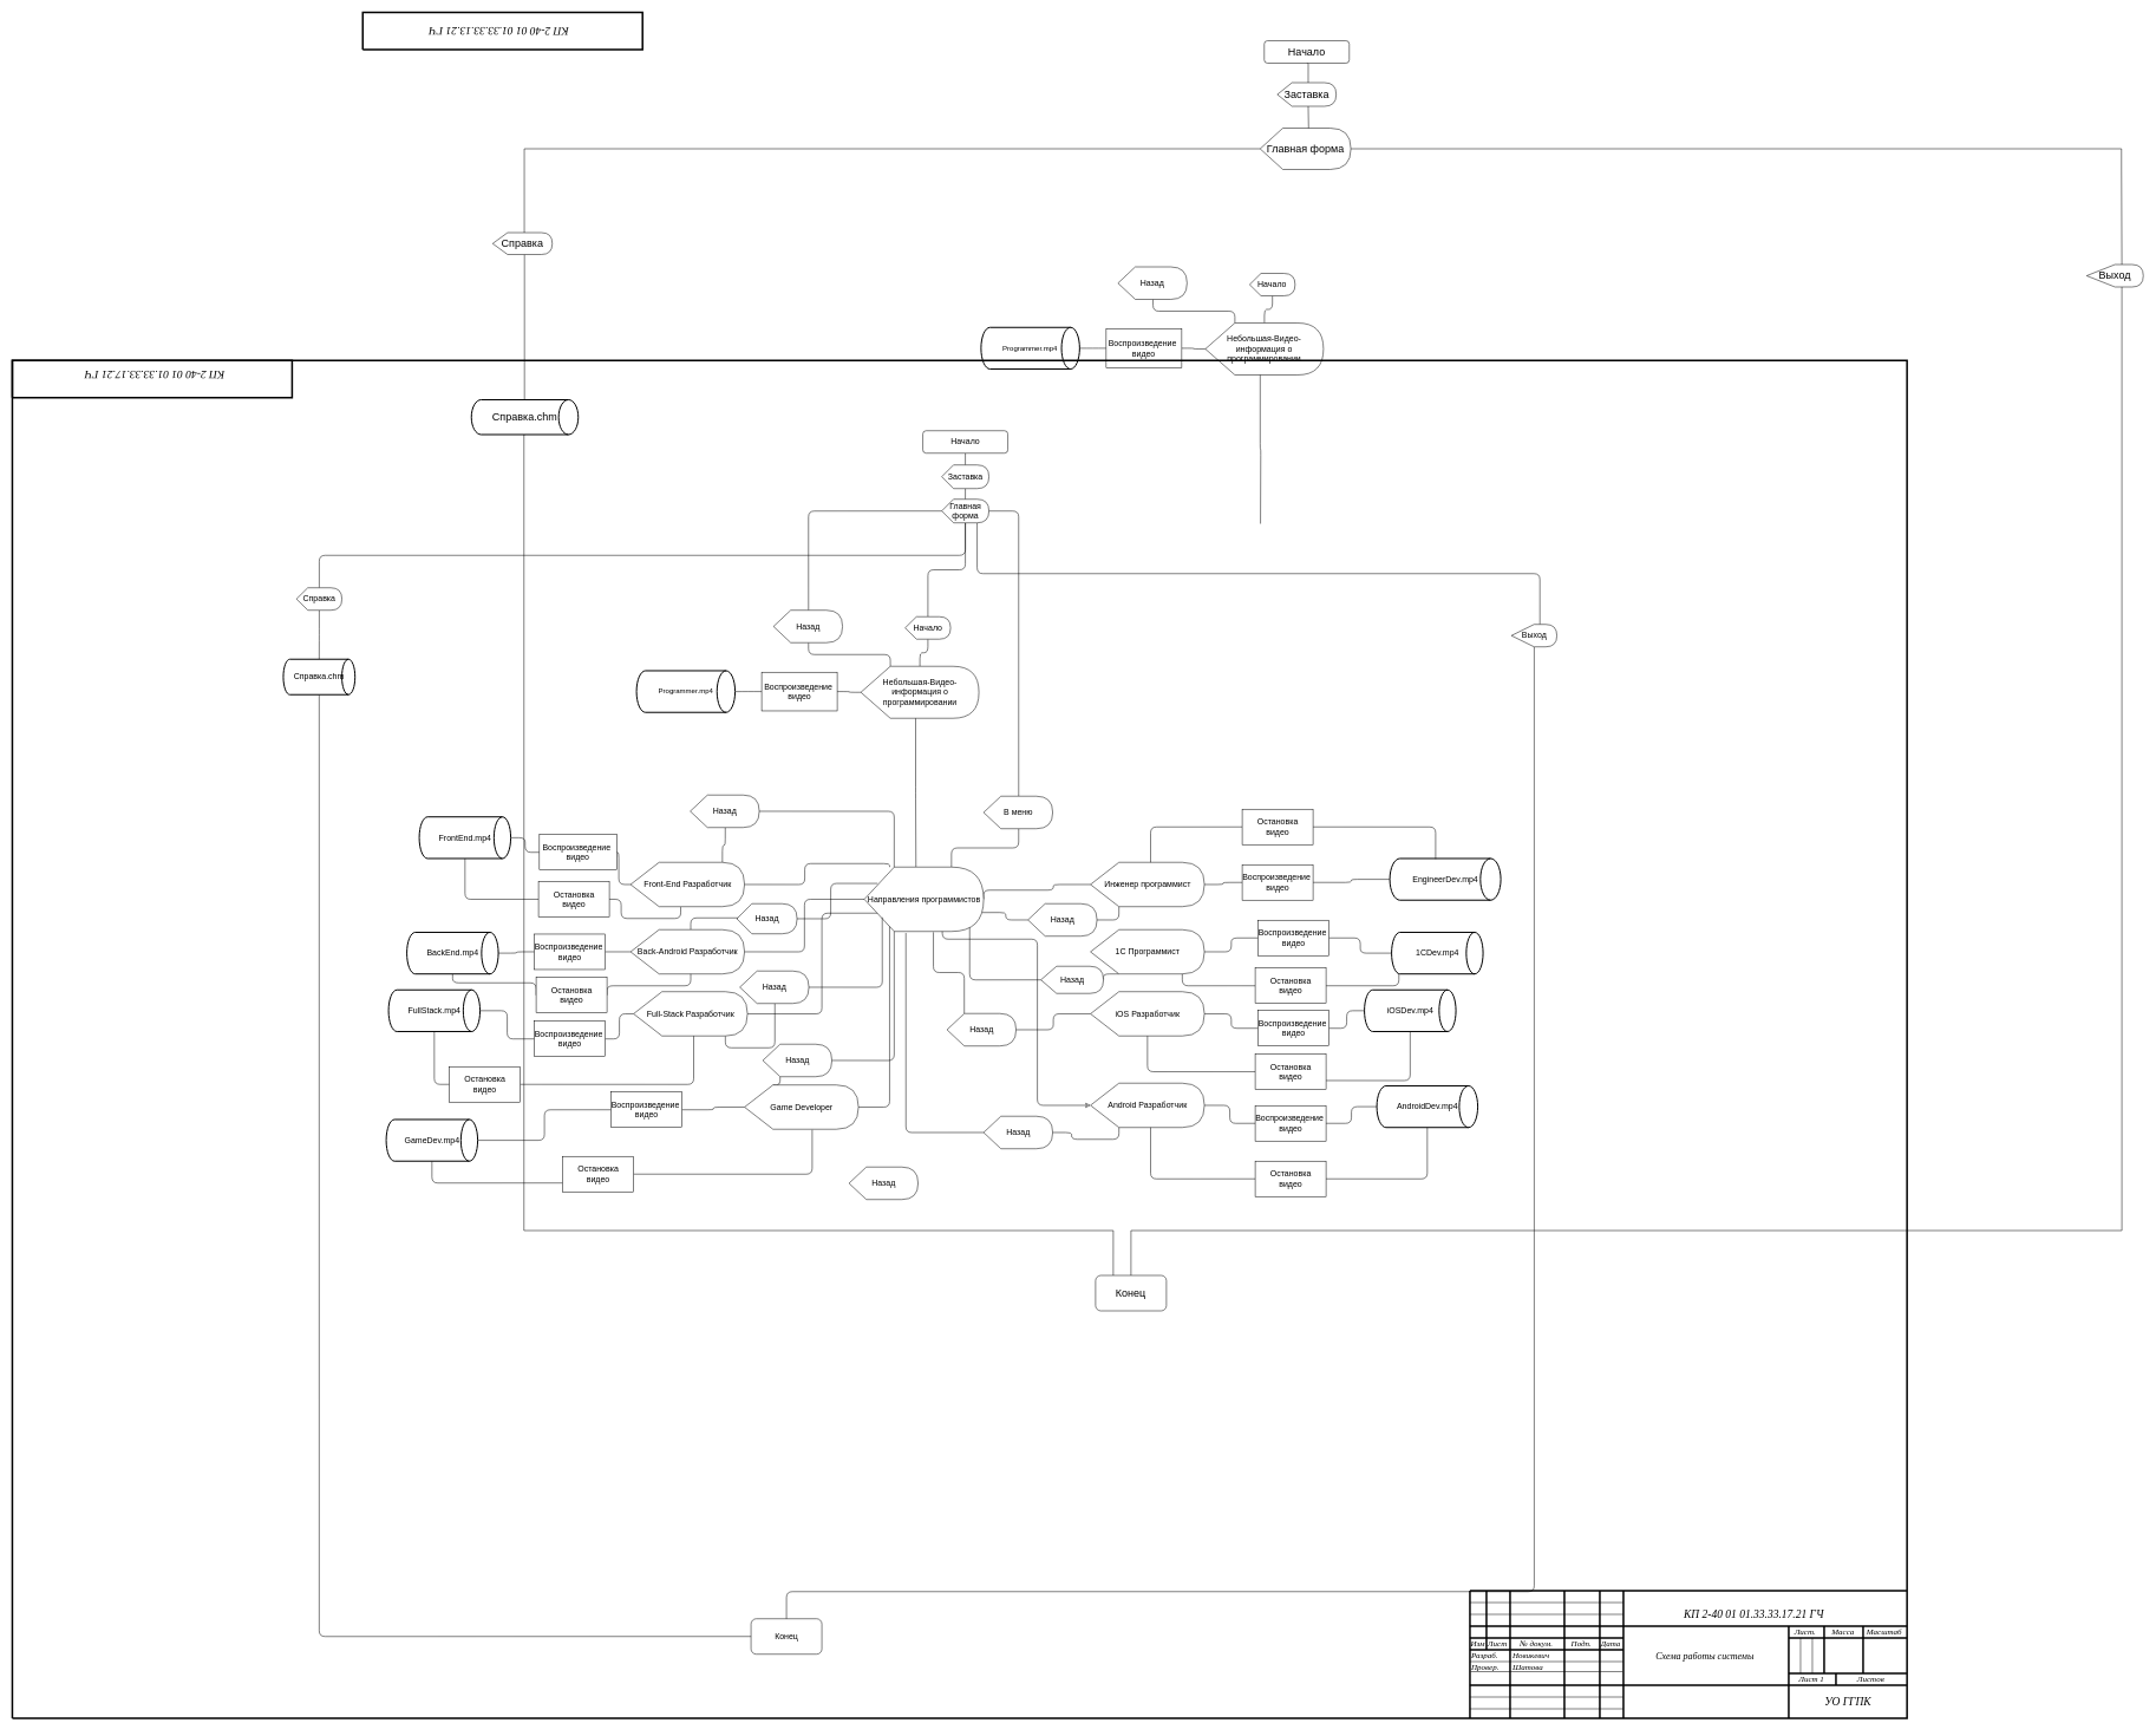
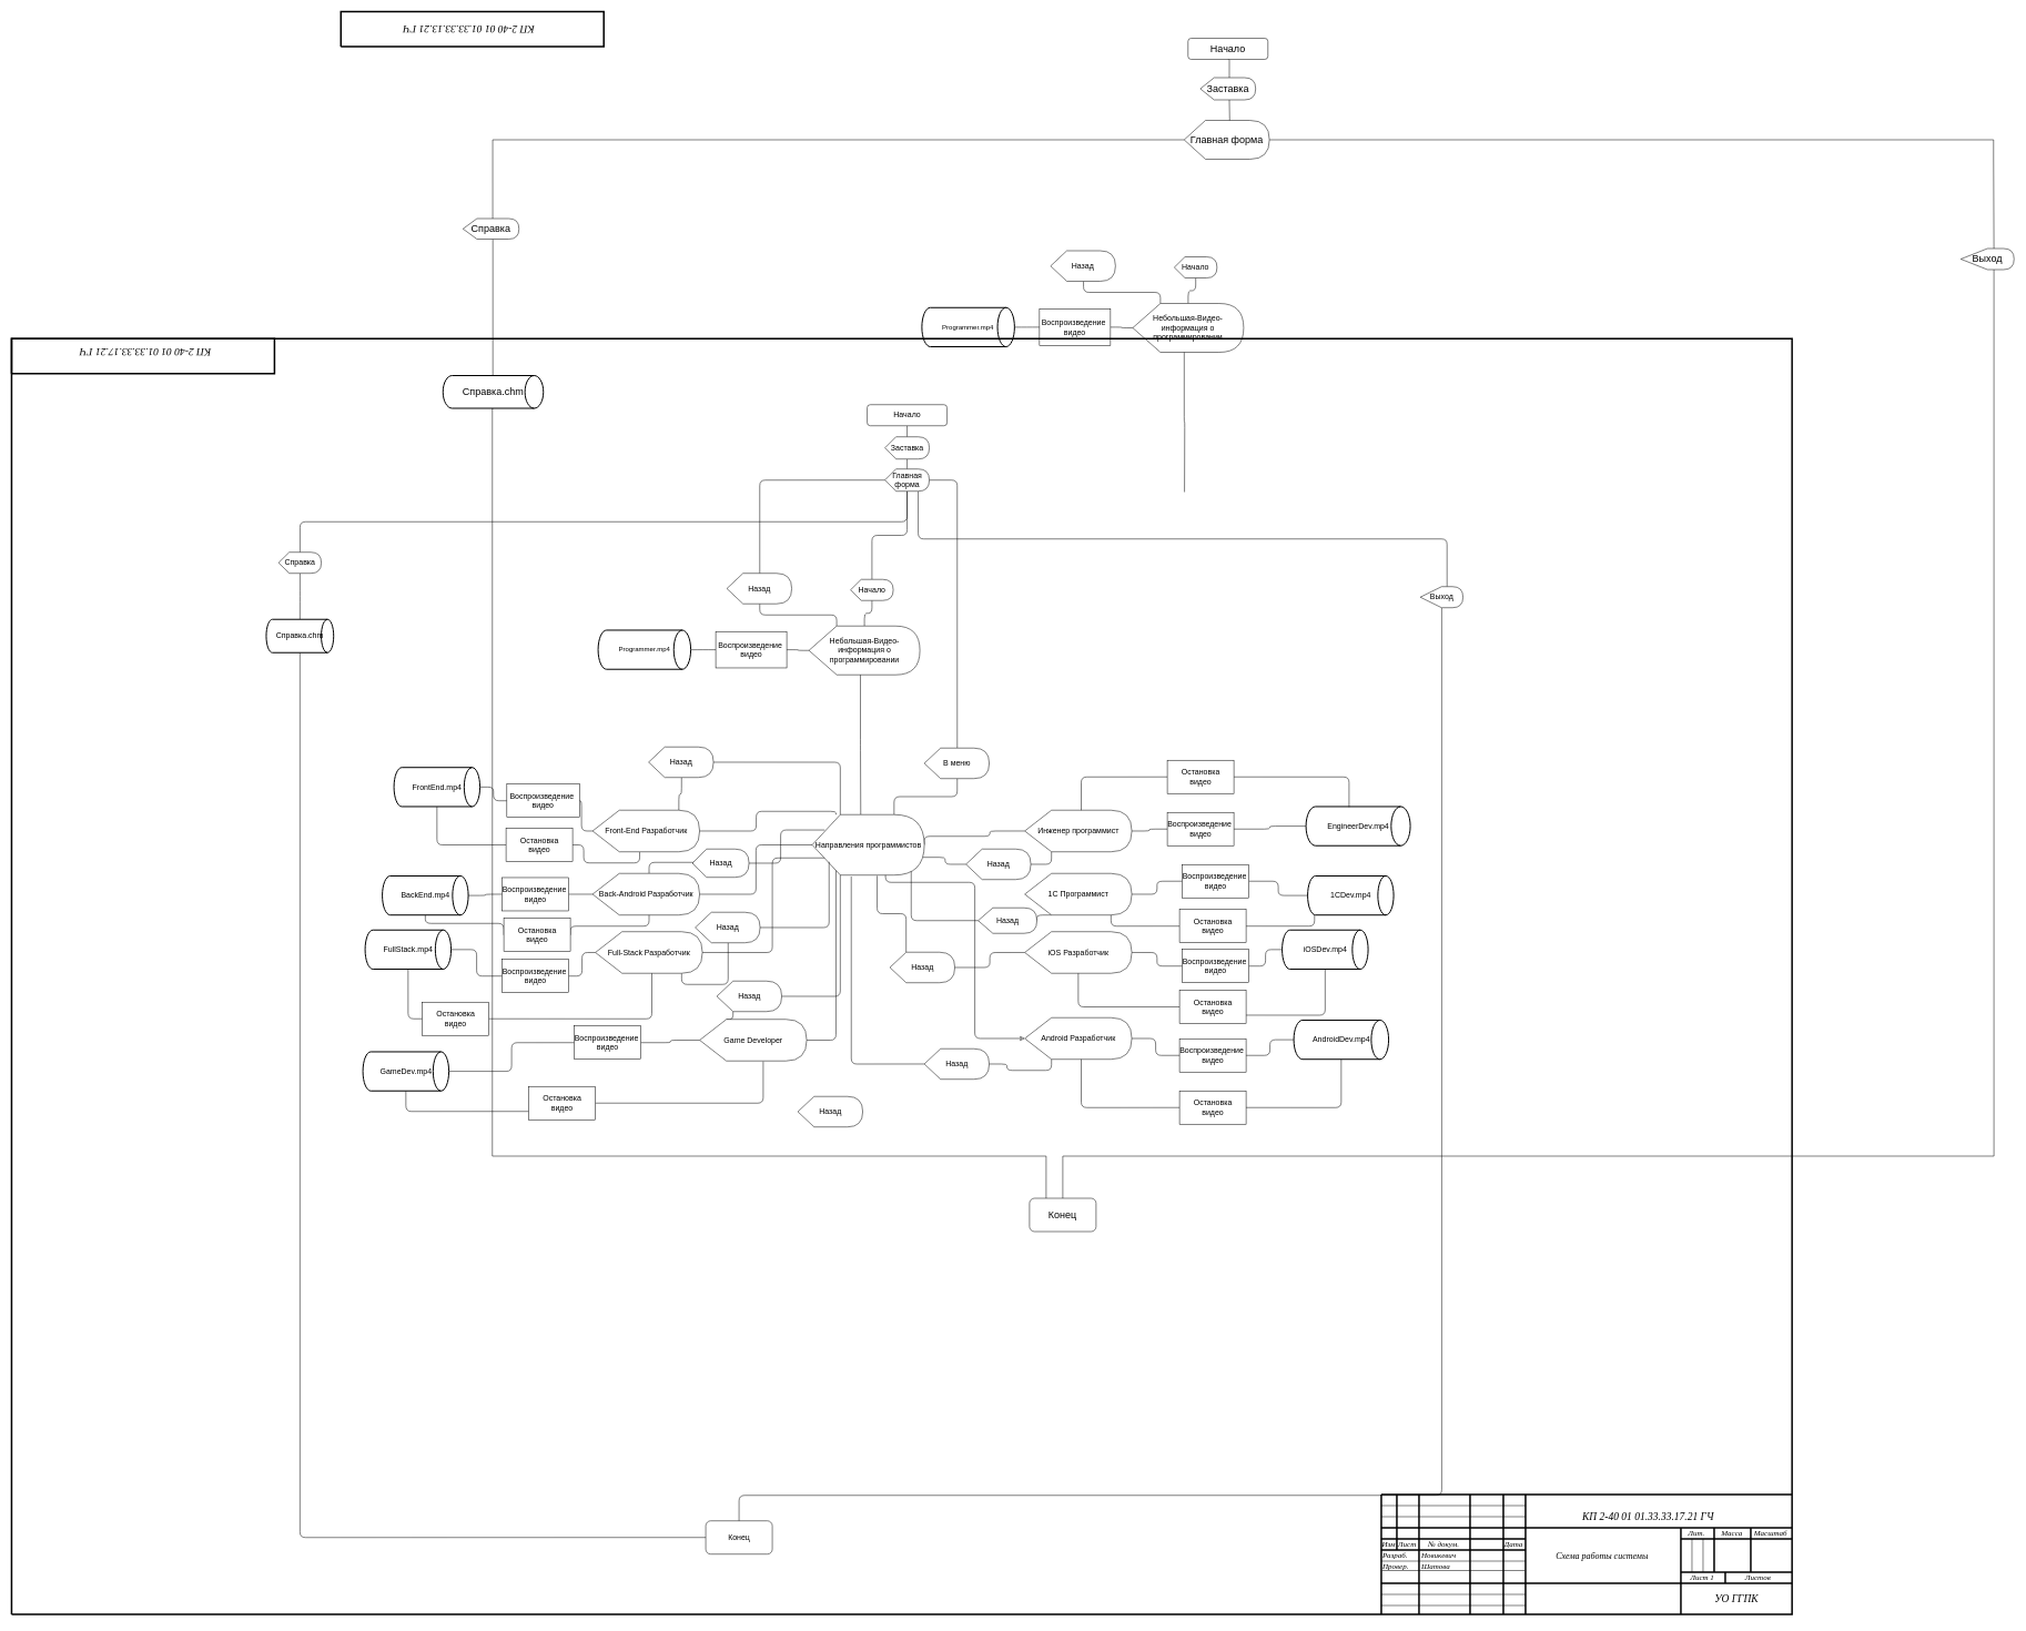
- <mxCell id="191" value="&lt;p style=&quot;align:center;margin-left:0;margin-right:0;margin-top:0px;margin-bottom:0px;text-indent:0;valign:middle;direction:ltr;&quot;&gt;&lt;font style=&quot;font-size:14px;font-family:ISOCPEUR;color:#000000;direction:ltr;letter-spacing:0px;line-height:120%;opacity:1&quot;&gt;&lt;i&gt;Лист.&lt;br/&gt;&lt;/i&gt;&lt;/font&gt;&lt;/p&gt;" style="verticalAlign=middle;align=center;vsdxID=37;fillColor=none;gradientColor=none;strokeColor=none;labelBackgroundColor=none;rounded=0;html=1;whiteSpace=wrap;" vertex="1" parent="1"><mxGeometry x="3029.411" y="2754.014" width="57" height="17" as="geometry" /></mxCell>
+ <mxCell id="191" value="&lt;p style=&quot;align:center;margin-left:0;margin-right:0;margin-top:0px;margin-bottom:0px;text-indent:0;valign:middle;direction:ltr;&quot;&gt;&lt;font style=&quot;font-size:14px;font-family:ISOCPEUR;color:#000000;direction:ltr;letter-spacing:0px;line-height:120%;opacity:1&quot;&gt;&lt;i&gt;Лит.&lt;br/&gt;&lt;/i&gt;&lt;/font&gt;&lt;/p&gt;" style="verticalAlign=middle;align=center;vsdxID=37;fillColor=none;gradientColor=none;strokeColor=none;labelBackgroundColor=none;rounded=0;html=1;whiteSpace=wrap;" vertex="1" parent="1"><mxGeometry x="3029.411" y="2754.014" width="57" height="17" as="geometry" /></mxCell>
- <mxCell id="189" value="&lt;p style=&quot;align:center;margin-left:0;margin-right:0;margin-top:0px;margin-bottom:0px;text-indent:0;valign:middle;direction:ltr;&quot;&gt;&lt;font style=&quot;font-size:14px;font-family:ISOCPEUR;color:#000000;direction:ltr;letter-spacing:0px;line-height:120%;opacity:1&quot;&gt;&lt;i&gt;Подп.&lt;br/&gt;&lt;/i&gt;&lt;/font&gt;&lt;/p&gt;" style="verticalAlign=middle;align=center;vsdxID=35;fillColor=none;gradientColor=none;strokeColor=none;labelBackgroundColor=none;rounded=0;html=1;whiteSpace=wrap;" vertex="1" parent="1"><mxGeometry x="2650.411" y="2774.014" width="57" height="17" as="geometry" /></mxCell>
